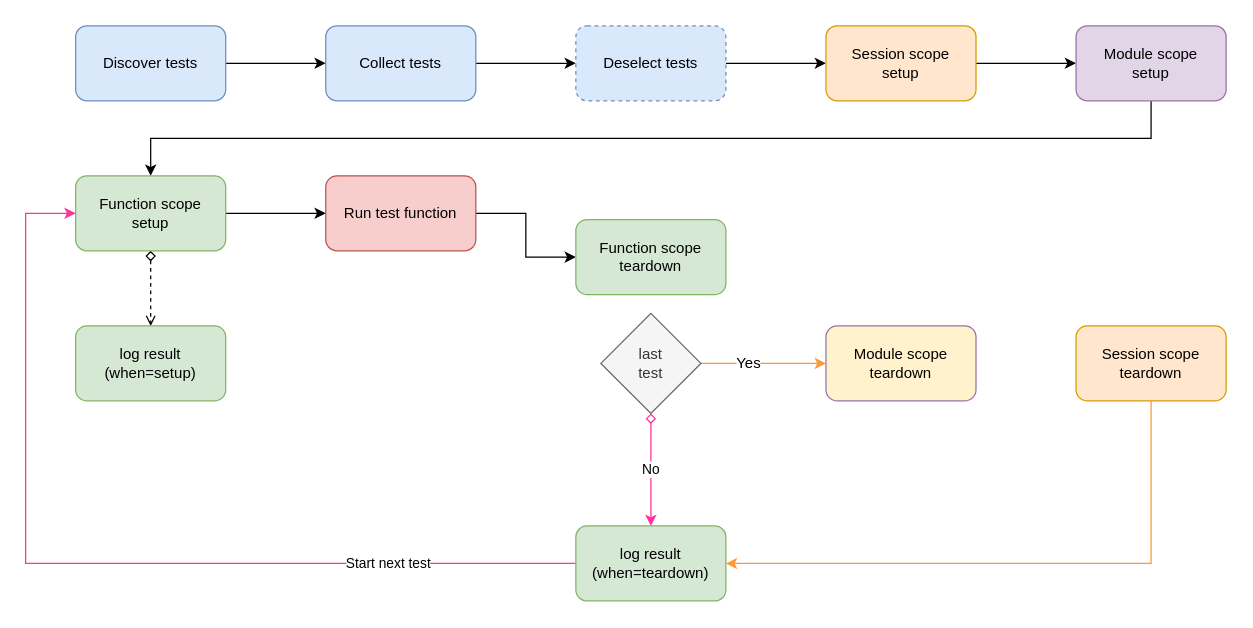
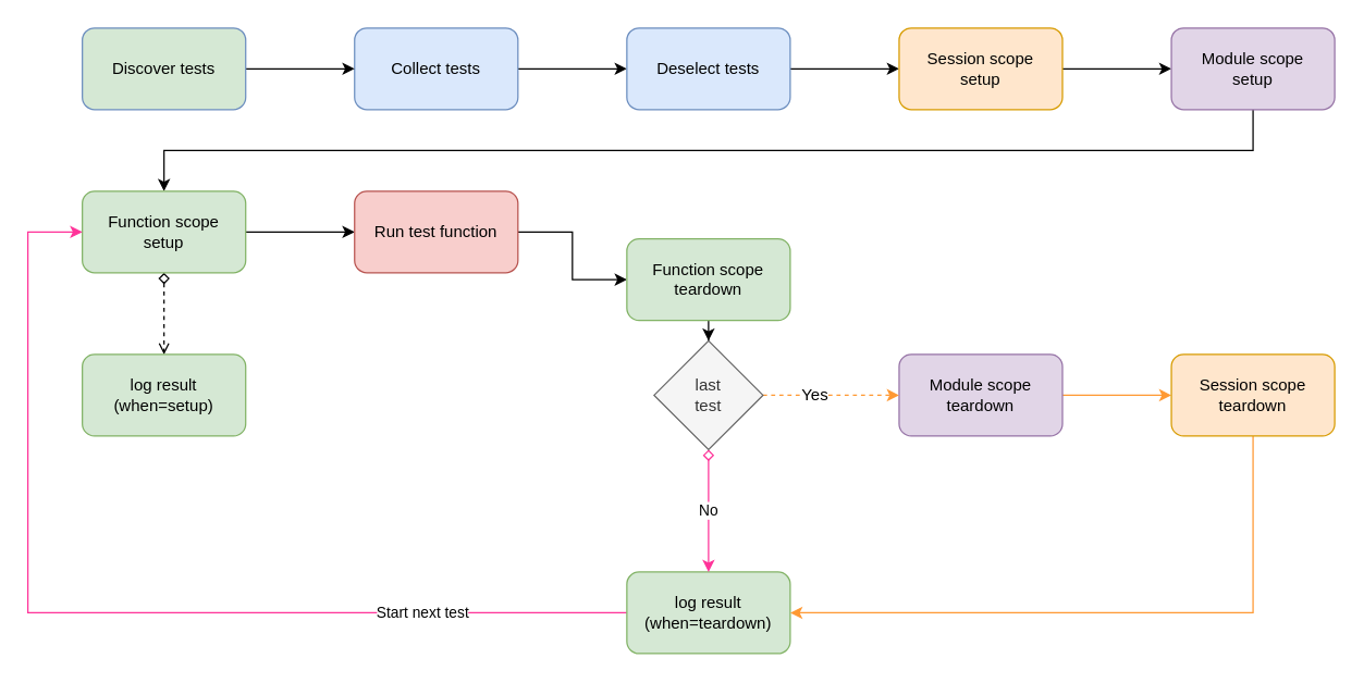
- <mxCell id="5" value="Discover tests" style="rounded=1;whiteSpace=wrap;html=1;fillColor=#dae8fc;strokeColor=#6c8ebf;" vertex="1" parent="1"><mxGeometry x="60" y="20" width="120" height="60" as="geometry" /></mxCell>
+ <mxCell id="5" value="Discover tests" style="rounded=1;whiteSpace=wrap;html=1;fillColor=#d5e8d4;strokeColor=#6c8ebf;" vertex="1" parent="1"><mxGeometry x="60" y="20" width="120" height="60" as="geometry" /></mxCell>
- <mxCell id="7" value="Deselect tests" style="rounded=1;whiteSpace=wrap;html=1;fillColor=#dae8fc;strokeColor=#6c8ebf;dashed=1;" vertex="1" parent="1"><mxGeometry x="460" y="20" width="120" height="60" as="geometry" /></mxCell>
+ <mxCell id="7" value="Deselect tests" style="rounded=1;whiteSpace=wrap;html=1;fillColor=#dae8fc;strokeColor=#6c8ebf;" vertex="1" parent="1"><mxGeometry x="460" y="20" width="120" height="60" as="geometry" /></mxCell>
+ <mxCell id="20" style="edgeStyle=orthogonalEdgeStyle;rounded=0;orthogonalLoop=1;jettySize=auto;html=1;exitX=0.5;exitY=1;exitDx=0;exitDy=0;" edge="1" parent="1" source="21" target="29"><mxGeometry relative="1" as="geometry" /></mxCell>
- <mxCell id="27" style="edgeStyle=orthogonalEdgeStyle;rounded=0;orthogonalLoop=1;jettySize=auto;html=1;exitX=1;exitY=0.5;exitDx=0;exitDy=0;strokeColor=#FF9933;" edge="1" parent="1" source="29" target="23"><mxGeometry relative="1" as="geometry" /></mxCell>
+ <mxCell id="27" style="edgeStyle=orthogonalEdgeStyle;rounded=0;orthogonalLoop=1;jettySize=auto;html=1;exitX=1;exitY=0.5;exitDx=0;exitDy=0;strokeColor=#FF9933;dashed=1;" edge="1" parent="1" source="29" target="23"><mxGeometry relative="1" as="geometry" /></mxCell>
- <mxCell id="23" value="Module scope&lt;br&gt;teardown" style="rounded=1;whiteSpace=wrap;html=1;fillColor=#fff2cc;strokeColor=#9673a6;" vertex="1" parent="1"><mxGeometry x="660" y="260" width="120" height="60" as="geometry" /></mxCell>
+ <mxCell id="23" value="Module scope&lt;br&gt;teardown" style="rounded=1;whiteSpace=wrap;html=1;fillColor=#e1d5e7;strokeColor=#9673a6;" vertex="1" parent="1"><mxGeometry x="660" y="260" width="120" height="60" as="geometry" /></mxCell>
+ <mxCell id="22" style="edgeStyle=orthogonalEdgeStyle;rounded=0;orthogonalLoop=1;jettySize=auto;html=1;exitX=1;exitY=0.5;exitDx=0;exitDy=0;strokeColor=#FF9933;" edge="1" parent="1" source="23" target="25"><mxGeometry relative="1" as="geometry" /></mxCell>
